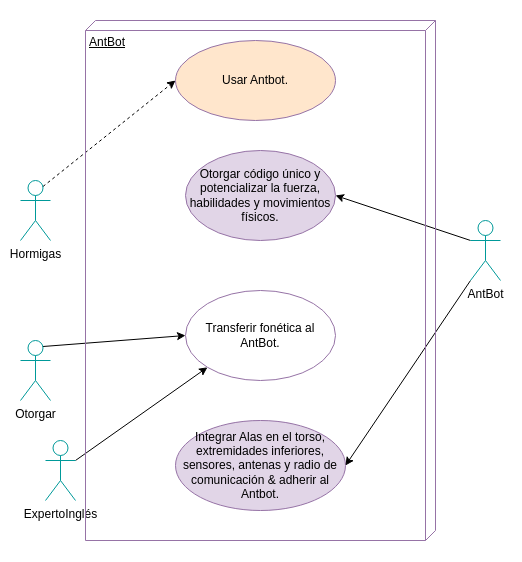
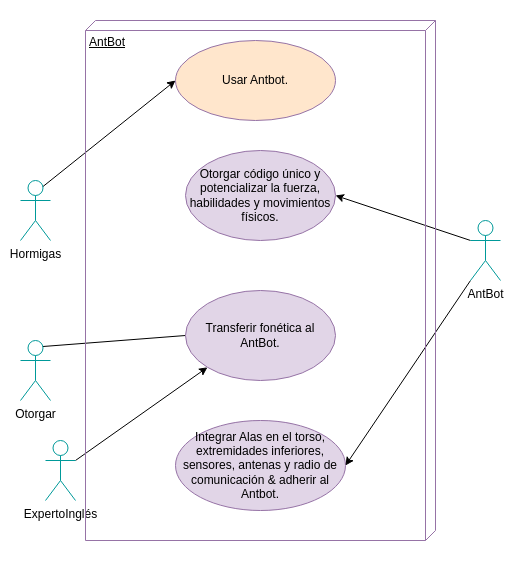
- <mxCell id="2" style="edgeStyle=none;html=1;exitX=0.75;exitY=0.1;exitDx=0;exitDy=0;exitPerimeter=0;entryX=0;entryY=0.5;entryDx=0;entryDy=0;dashed=1;" edge="1" parent="1" source="3" target="10"><mxGeometry relative="1" as="geometry" /></mxCell>
+ <mxCell id="2" style="edgeStyle=none;html=1;exitX=0.75;exitY=0.1;exitDx=0;exitDy=0;exitPerimeter=0;entryX=0;entryY=0.5;entryDx=0;entryDy=0;" edge="1" parent="1" source="3" target="10"><mxGeometry relative="1" as="geometry" /></mxCell>
- <mxCell id="4" style="edgeStyle=none;html=1;exitX=0.75;exitY=0.1;exitDx=0;exitDy=0;exitPerimeter=0;entryX=0;entryY=0.5;entryDx=0;entryDy=0;" edge="1" parent="1" source="5" target="9"><mxGeometry relative="1" as="geometry" /></mxCell>
+ <mxCell id="4" style="edgeStyle=none;html=1;exitX=0.75;exitY=0.1;exitDx=0;exitDy=0;exitPerimeter=0;entryX=0;entryY=0.5;entryDx=0;entryDy=0;endArrow=none;" edge="1" parent="1" source="5" target="9"><mxGeometry relative="1" as="geometry" /></mxCell>
- <mxCell id="9" value="Transferir fonética al AntBot." style="ellipse;whiteSpace=wrap;html=1;fillColor=#ffffff;strokeColor=#9673a6;" vertex="1" parent="1"><mxGeometry x="185" y="290" width="150" height="90" as="geometry" /></mxCell>
+ <mxCell id="9" value="Transferir fonética al AntBot." style="ellipse;whiteSpace=wrap;html=1;fillColor=#e1d5e7;strokeColor=#9673a6;" vertex="1" parent="1"><mxGeometry x="185" y="290" width="150" height="90" as="geometry" /></mxCell>
